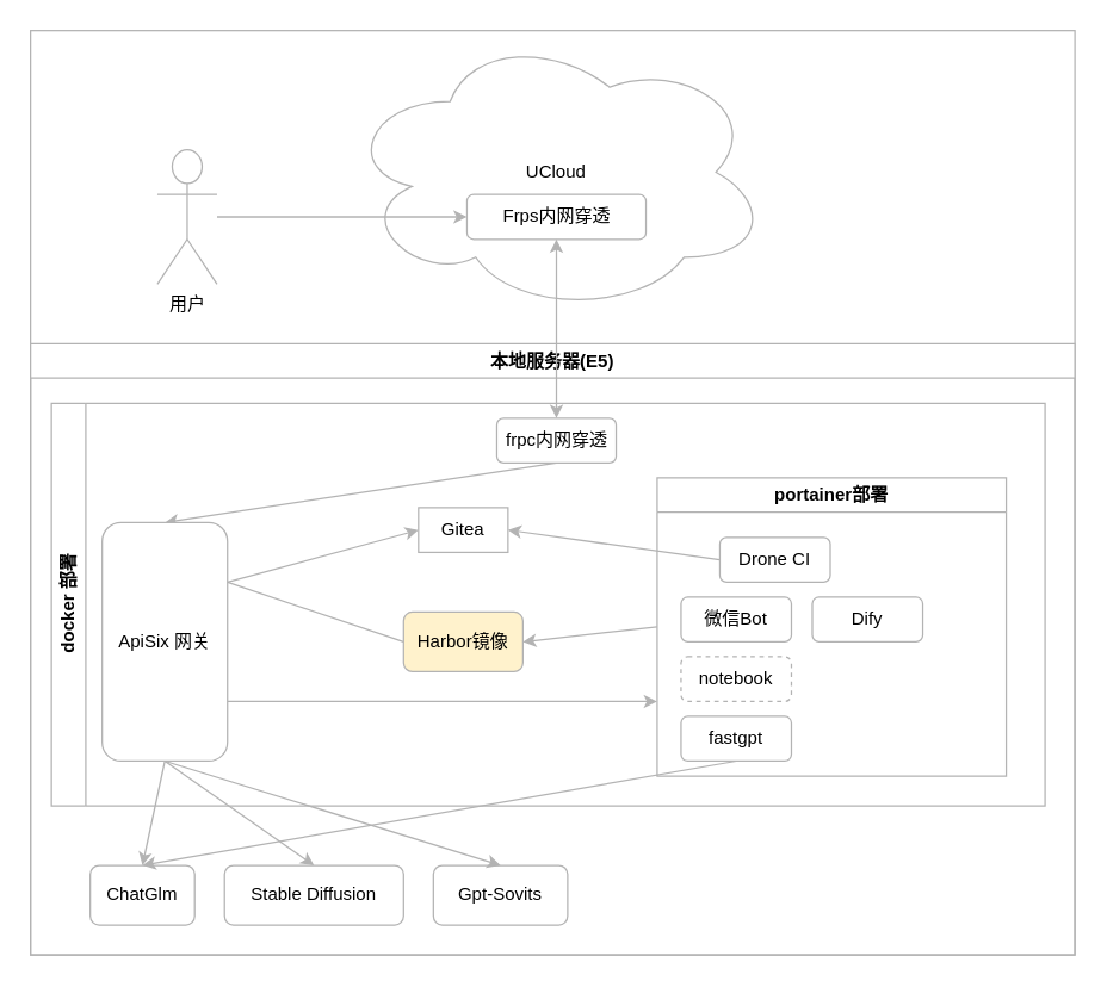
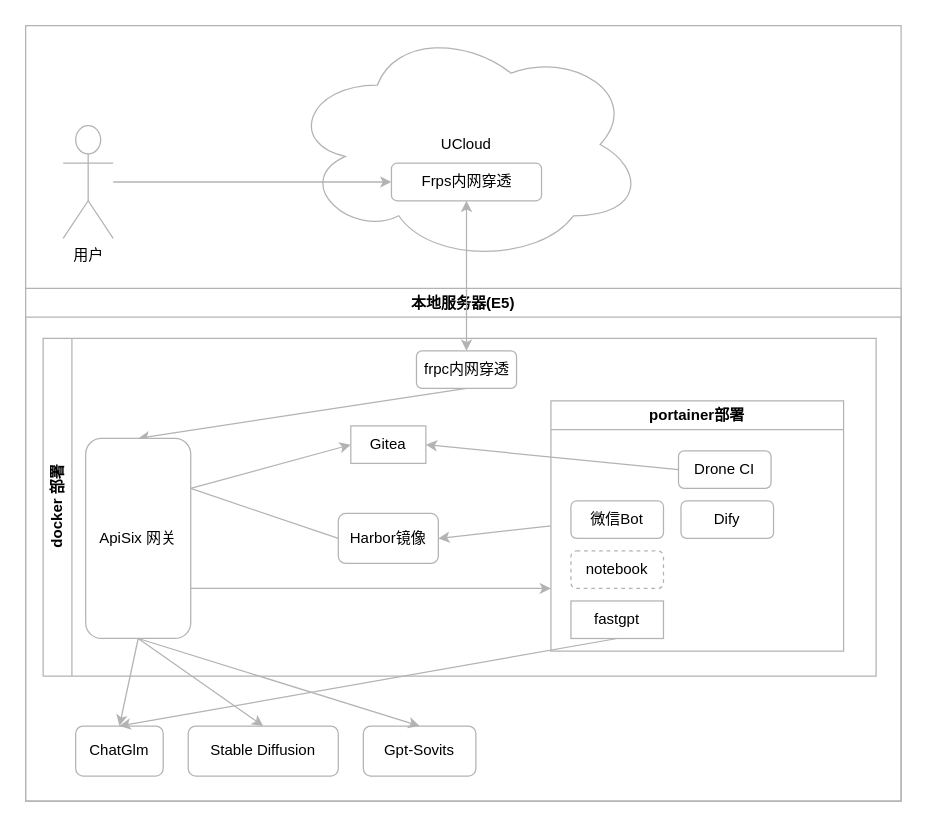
- <mxCell id="7" value="用户" style="shape=umlActor;verticalLabelPosition=bottom;verticalAlign=top;html=1;outlineConnect=0;strokeColor=#B3B3B3;" parent="2" vertex="1"><mxGeometry x="85" y="80" width="40" height="90" as="geometry" /></mxCell>
+ <mxCell id="7" value="用户" style="shape=umlActor;verticalLabelPosition=bottom;verticalAlign=top;html=1;outlineConnect=0;strokeColor=#B3B3B3;" parent="2" vertex="1"><mxGeometry x="30" y="80" width="40" height="90" as="geometry" /></mxCell>
- <mxCell id="15" value="Drone CI" style="rounded=1;whiteSpace=wrap;html=1;strokeColor=#B3B3B3;" parent="11" vertex="1"><mxGeometry x="42" y="40" width="74" height="30" as="geometry" /></mxCell>
+ <mxCell id="15" value="Drone CI" style="rounded=1;whiteSpace=wrap;html=1;strokeColor=#B3B3B3;" parent="11" vertex="1"><mxGeometry x="102" y="40" width="74" height="30" as="geometry" /></mxCell>
- <mxCell id="23" value="Harbor镜像" style="rounded=1;whiteSpace=wrap;html=1;strokeColor=#B3B3B3;fillColor=#fff2cc;" parent="9" vertex="1"><mxGeometry x="236" y="140" width="80" height="40" as="geometry" /></mxCell>
+ <mxCell id="23" value="Harbor镜像" style="rounded=1;whiteSpace=wrap;html=1;strokeColor=#B3B3B3;" parent="9" vertex="1"><mxGeometry x="236" y="140" width="80" height="40" as="geometry" /></mxCell>
- <mxCell id="14" value="fastgpt" style="rounded=1;whiteSpace=wrap;html=1;strokeColor=#B3B3B3;" parent="11" vertex="1"><mxGeometry x="16" y="160" width="74" height="30" as="geometry" /></mxCell>
+ <mxCell id="14" value="fastgpt" style="whiteSpace=wrap;html=1;strokeColor=#B3B3B3;rounded=0;" parent="11" vertex="1"><mxGeometry x="16" y="160" width="74" height="30" as="geometry" /></mxCell>
